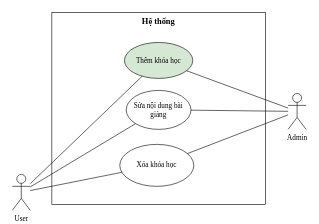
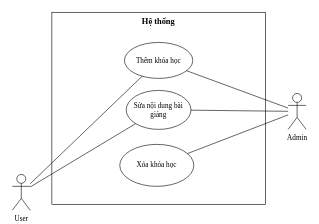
- <mxCell id="7" value="Thêm khóa học" style="ellipse;whiteSpace=wrap;html=1;fontFamily=Times New Roman;fillColor=#d5e8d4;" vertex="1" parent="1"><mxGeometry x="207" y="70" width="114" height="60" as="geometry" /></mxCell>
+ <mxCell id="7" value="Thêm khóa học" style="ellipse;whiteSpace=wrap;html=1;fontFamily=Times New Roman;" vertex="1" parent="1"><mxGeometry x="207" y="70" width="114" height="60" as="geometry" /></mxCell>
- <mxCell id="10" value="" style="endArrow=none;html=1;rounded=0;fontFamily=Times New Roman;fontSize=14;" edge="1" parent="1" source="3" target="6"><mxGeometry width="50" height="50" relative="1" as="geometry"><mxPoint x="20" y="100" as="sourcePoint" /><mxPoint x="151" y="110" as="targetPoint" /></mxGeometry></mxCell>
